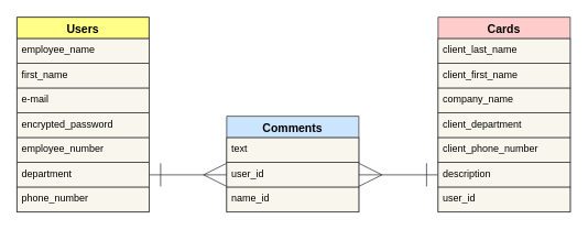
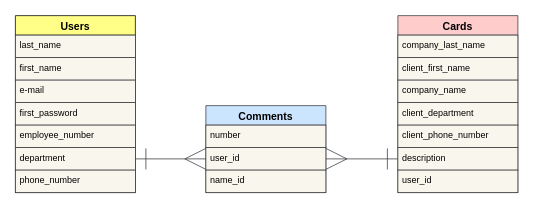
- <mxCell id="16" value="employee_name" style="text;fillColor=#f9f7ed;spacingLeft=4;spacingRight=4;overflow=hidden;rotatable=0;points=[[0,0.5],[1,0.5]];portConstraint=eastwest;fontSize=12;fontFamily=Helvetica;startSize=26;labelBackgroundColor=none;strokeColor=#36393d;fontColor=#000000;" vertex="1" parent="15"><mxGeometry y="26" width="160" height="30" as="geometry" /></mxCell>
+ <mxCell id="16" value="last_name" style="text;fillColor=#f9f7ed;spacingLeft=4;spacingRight=4;overflow=hidden;rotatable=0;points=[[0,0.5],[1,0.5]];portConstraint=eastwest;fontSize=12;fontFamily=Helvetica;startSize=26;labelBackgroundColor=none;strokeColor=#36393d;fontColor=#000000;" vertex="1" parent="15"><mxGeometry y="26" width="160" height="30" as="geometry" /></mxCell>
- <mxCell id="8" value="client_last_name" style="text;fillColor=#f9f7ed;spacingLeft=4;spacingRight=4;overflow=hidden;rotatable=0;points=[[0,0.5],[1,0.5]];portConstraint=eastwest;fontSize=12;fontFamily=Helvetica;startSize=26;strokeColor=#36393d;fontColor=#000000;" vertex="1" parent="7"><mxGeometry y="26" width="160" height="30" as="geometry" /></mxCell>
+ <mxCell id="8" value="company_last_name" style="text;fillColor=#f9f7ed;spacingLeft=4;spacingRight=4;overflow=hidden;rotatable=0;points=[[0,0.5],[1,0.5]];portConstraint=eastwest;fontSize=12;fontFamily=Helvetica;startSize=26;strokeColor=#36393d;fontColor=#000000;" vertex="1" parent="7"><mxGeometry y="26" width="160" height="30" as="geometry" /></mxCell>
- <mxCell id="19" value="encrypted_password" style="text;fillColor=#f9f7ed;spacingLeft=4;spacingRight=4;overflow=hidden;rotatable=0;points=[[0,0.5],[1,0.5]];portConstraint=eastwest;fontSize=12;fontFamily=Helvetica;startSize=26;strokeColor=#36393d;fontColor=#000000;" vertex="1" parent="15"><mxGeometry y="116" width="160" height="30" as="geometry" /></mxCell>
+ <mxCell id="19" value="first_password" style="text;fillColor=#f9f7ed;spacingLeft=4;spacingRight=4;overflow=hidden;rotatable=0;points=[[0,0.5],[1,0.5]];portConstraint=eastwest;fontSize=12;fontFamily=Helvetica;startSize=26;strokeColor=#36393d;fontColor=#000000;" vertex="1" parent="15"><mxGeometry y="116" width="160" height="30" as="geometry" /></mxCell>
- <mxCell id="3" value="text" style="text;fillColor=#f9f7ed;spacingLeft=4;spacingRight=4;overflow=hidden;rotatable=0;points=[[0,0.5],[1,0.5]];portConstraint=eastwest;fontSize=12;fontFamily=Helvetica;startSize=26;strokeColor=#36393d;fontColor=#000000;" vertex="1" parent="2"><mxGeometry y="26" width="160" height="30" as="geometry" /></mxCell>
+ <mxCell id="3" value="number" style="text;fillColor=#f9f7ed;spacingLeft=4;spacingRight=4;overflow=hidden;rotatable=0;points=[[0,0.5],[1,0.5]];portConstraint=eastwest;fontSize=12;fontFamily=Helvetica;startSize=26;strokeColor=#36393d;fontColor=#000000;" vertex="1" parent="2"><mxGeometry y="26" width="160" height="30" as="geometry" /></mxCell>
